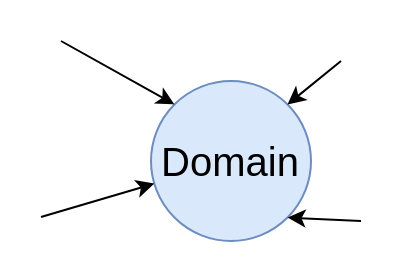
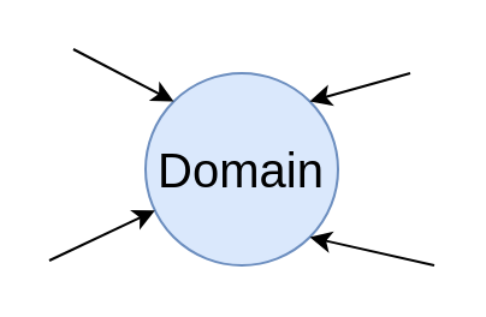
- <mxCell id="2" value="&lt;font style=&quot;font-size: 20px&quot;&gt;Domain&lt;/font&gt;" style="ellipse;whiteSpace=wrap;html=1;aspect=fixed;fillColor=#dae8fc;strokeColor=#6c8ebf;" vertex="1" parent="1"><mxGeometry x="75" y="40" width="80" height="80" as="geometry" /></mxCell>
+ <mxCell id="2" value="&lt;font style=&quot;font-size: 20px&quot;&gt;Domain&lt;/font&gt;" style="ellipse;whiteSpace=wrap;html=1;aspect=fixed;fillColor=#dae8fc;strokeColor=#6c8ebf;" vertex="1" parent="1"><mxGeometry x="60" y="30" width="80" height="80" as="geometry" /></mxCell>
